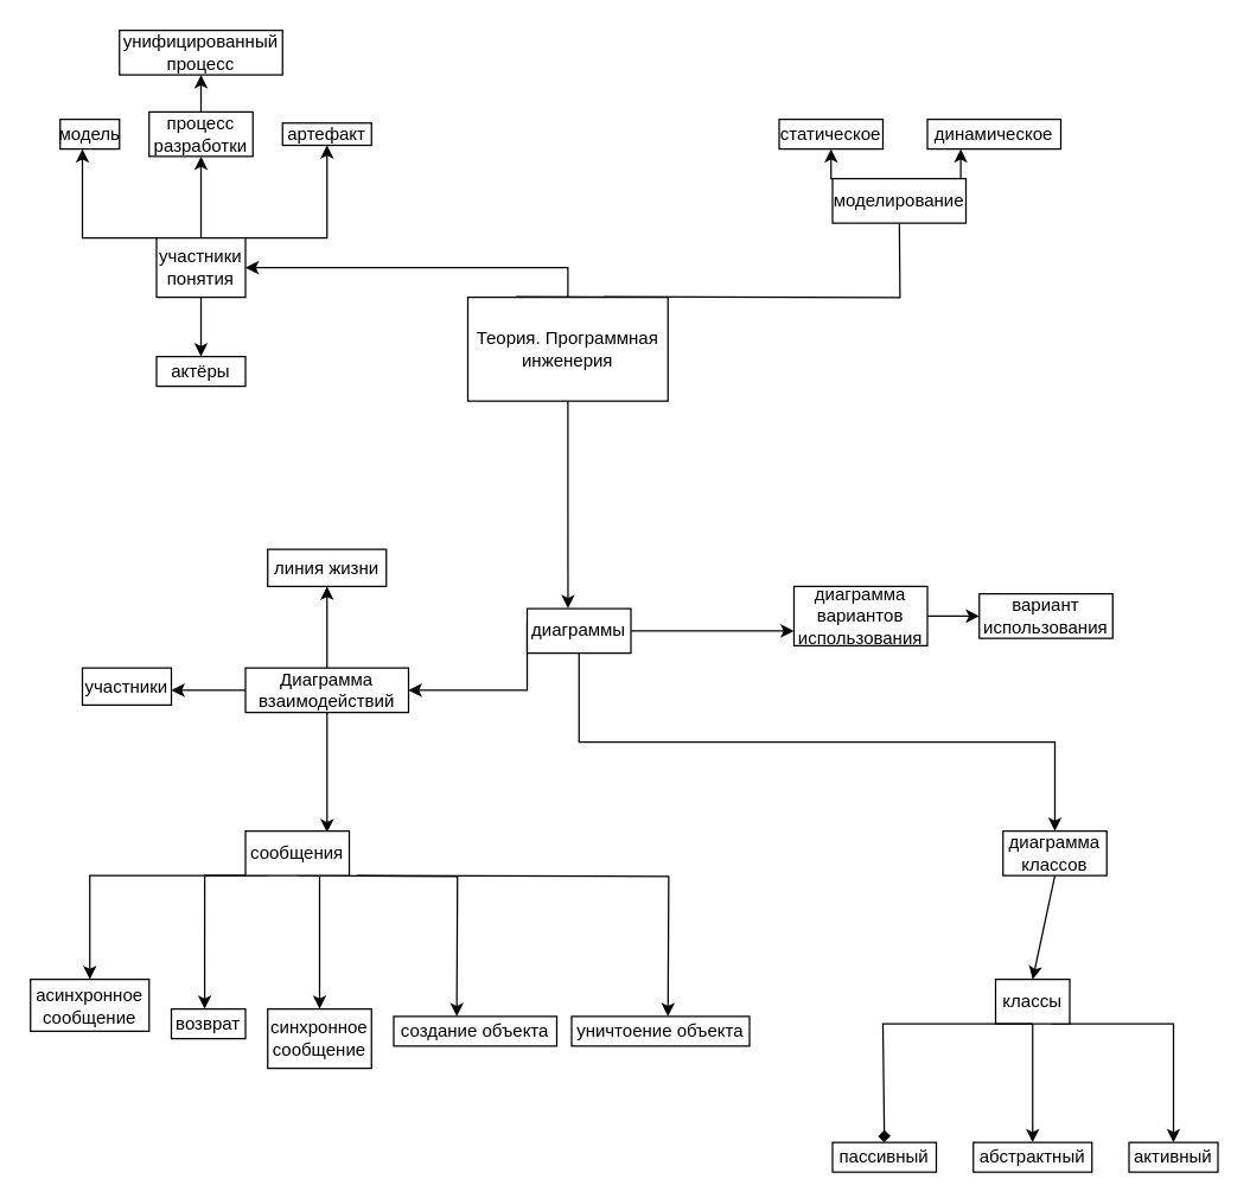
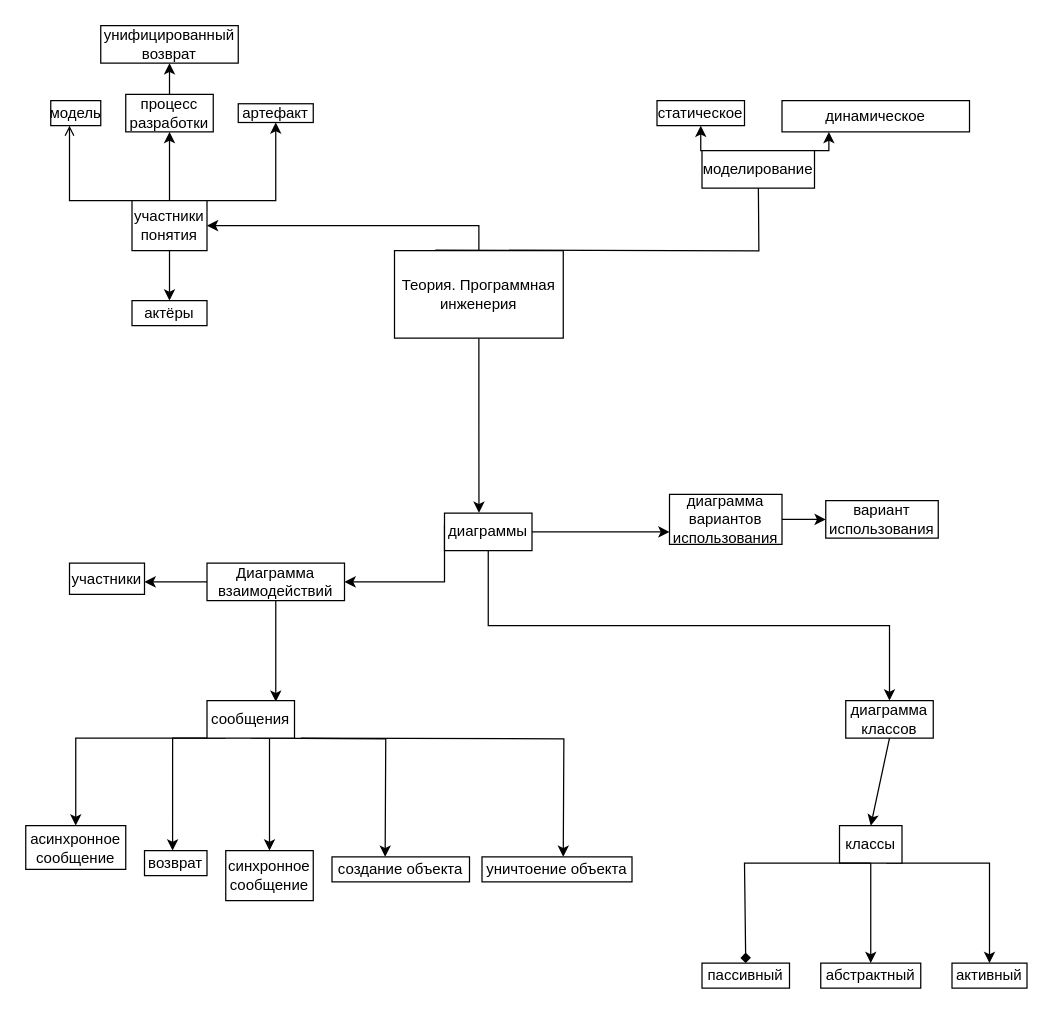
- <mxCell id="9" value="унифицированный процесс" style="rounded=0;whiteSpace=wrap;html=1;" parent="1" vertex="1"><mxGeometry x="80" y="20" width="110" height="30" as="geometry" /></mxCell>
+ <mxCell id="9" value="унифицированный возврат" style="rounded=0;whiteSpace=wrap;html=1;" parent="1" vertex="1"><mxGeometry x="80" y="20" width="110" height="30" as="geometry" /></mxCell>
- <mxCell id="32" value="динамическое" style="rounded=0;whiteSpace=wrap;html=1;" parent="1" vertex="1"><mxGeometry x="625" y="80" width="90" height="20" as="geometry" /></mxCell>
+ <mxCell id="32" value="динамическое" style="rounded=0;whiteSpace=wrap;html=1;" parent="1" vertex="1"><mxGeometry x="625" y="80" width="150" height="25" as="geometry" /></mxCell>
- <mxCell id="50" value="" style="endArrow=classic;html=1;rounded=0;entryX=0.375;entryY=1;entryDx=0;entryDy=0;exitX=0;exitY=0;exitDx=0;exitDy=0;entryPerimeter=0;" edge="1" parent="1" source="4" target="7"><mxGeometry width="50" height="50" relative="1" as="geometry"><mxPoint x="105" y="180" as="sourcePoint" /><mxPoint x="155" y="130" as="targetPoint" /><Array as="points"><mxPoint x="85" y="160" /><mxPoint x="55" y="160" /></Array></mxGeometry></mxCell>
+ <mxCell id="50" value="" style="endArrow=open;html=1;rounded=0;entryX=0.375;entryY=1;entryDx=0;entryDy=0;exitX=0;exitY=0;exitDx=0;exitDy=0;entryPerimeter=0;" edge="1" parent="1" source="4" target="7"><mxGeometry width="50" height="50" relative="1" as="geometry"><mxPoint x="105" y="180" as="sourcePoint" /><mxPoint x="155" y="130" as="targetPoint" /><Array as="points"><mxPoint x="85" y="160" /><mxPoint x="55" y="160" /></Array></mxGeometry></mxCell>
- <mxCell id="41" value="линия жизни" style="rounded=0;whiteSpace=wrap;html=1;" parent="1" vertex="1"><mxGeometry x="180" y="370" width="80" height="25" as="geometry" /></mxCell>
- <mxCell id="18" style="edgeStyle=orthogonalEdgeStyle;rounded=0;orthogonalLoop=1;jettySize=auto;html=1;exitX=0.5;exitY=0;exitDx=0;exitDy=0;entryX=0.5;entryY=1;entryDx=0;entryDy=0;" parent="1" source="21" target="41" edge="1"><mxGeometry relative="1" as="geometry" /></mxCell>
